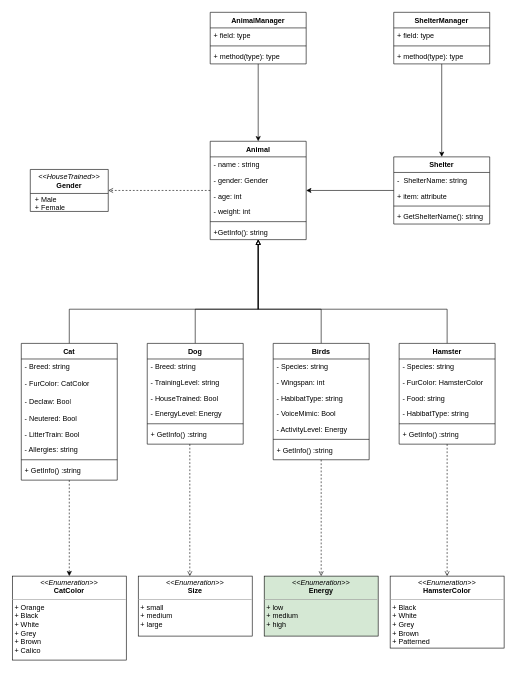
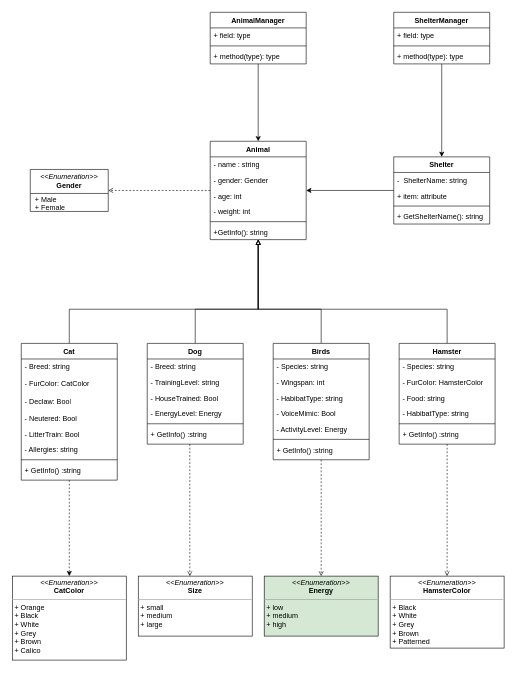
- <mxCell id="29" value="&lt;i style=&quot;font-weight: 400;&quot;&gt;&amp;lt;&amp;lt;HouseTrained&amp;gt;&amp;gt;&lt;/i&gt;&lt;br style=&quot;font-weight: 400;&quot;&gt;Gender" style="swimlane;whiteSpace=wrap;html=1;startSize=40;" parent="1" vertex="1"><mxGeometry x="50" y="282" width="130" height="70" as="geometry" /></mxCell>
+ <mxCell id="29" value="&lt;i style=&quot;font-weight: 400;&quot;&gt;&amp;lt;&amp;lt;Enumeration&amp;gt;&amp;gt;&lt;/i&gt;&lt;br style=&quot;font-weight: 400;&quot;&gt;Gender" style="swimlane;whiteSpace=wrap;html=1;startSize=40;" parent="1" vertex="1"><mxGeometry x="50" y="282" width="130" height="70" as="geometry" /></mxCell>
